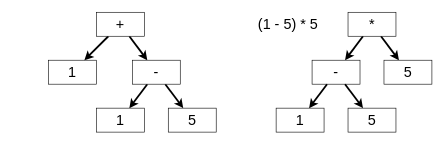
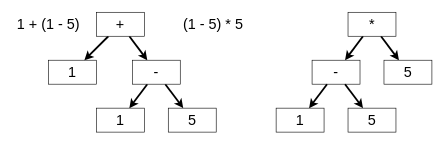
+ <mxCell id="11" value="1 + (1 - 5)" style="text;html=1;strokeColor=none;fillColor=none;align=center;verticalAlign=middle;whiteSpace=wrap;rounded=0;fontSize=24;" vertex="1" parent="1"><mxGeometry x="20" y="25" width="120" height="30" as="geometry" /></mxCell>
- <mxCell id="21" value="(1 - 5) * 5" style="text;html=1;strokeColor=none;fillColor=none;align=center;verticalAlign=middle;whiteSpace=wrap;rounded=0;fontSize=24;" vertex="1" parent="1"><mxGeometry x="420" y="25" width="120" height="30" as="geometry" /></mxCell>
+ <mxCell id="21" value="(1 - 5) * 5" style="text;html=1;strokeColor=none;fillColor=none;align=center;verticalAlign=middle;whiteSpace=wrap;rounded=0;fontSize=24;" vertex="1" parent="1"><mxGeometry x="295" y="25" width="120" height="30" as="geometry" /></mxCell>
